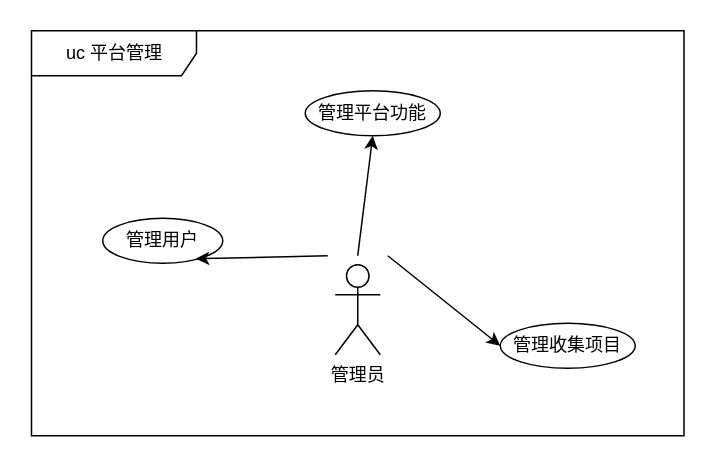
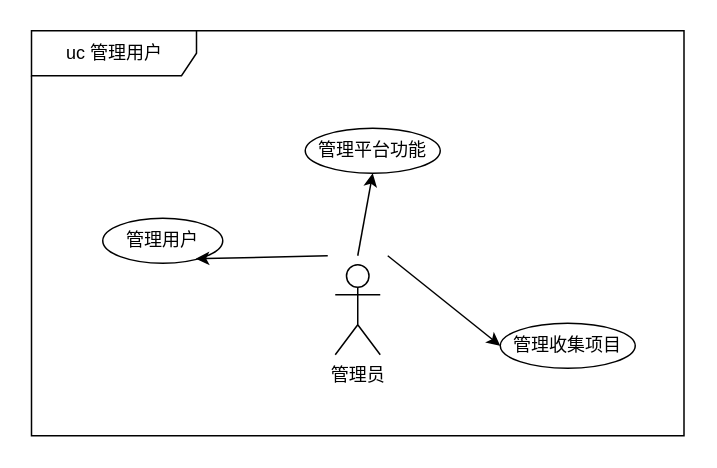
- <mxCell id="2" value="uc 平台管理" style="shape=umlFrame;whiteSpace=wrap;html=1;width=110;height=30;" parent="1" vertex="1"><mxGeometry x="20.5" y="20" width="435" height="270" as="geometry" /></mxCell>
+ <mxCell id="2" value="uc 管理用户" style="shape=umlFrame;whiteSpace=wrap;html=1;width=110;height=30;" parent="1" vertex="1"><mxGeometry x="20.5" y="20" width="435" height="270" as="geometry" /></mxCell>
- <mxCell id="7" value="管理平台功能" style="ellipse;whiteSpace=wrap;html=1;" parent="1" vertex="1"><mxGeometry x="203" y="60" width="90" height="30" as="geometry" /></mxCell>
+ <mxCell id="7" value="管理平台功能" style="ellipse;whiteSpace=wrap;html=1;" parent="1" vertex="1"><mxGeometry x="203" y="85" width="90" height="30" as="geometry" /></mxCell>
